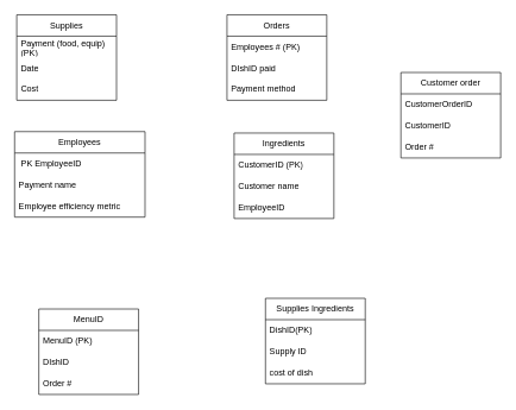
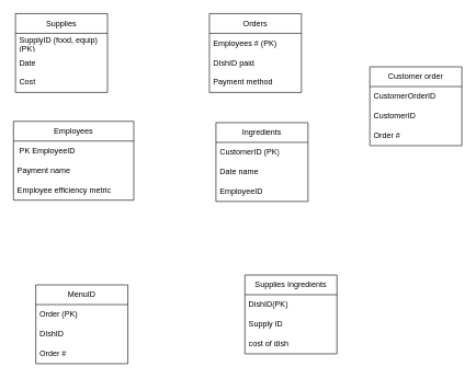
- <mxCell id="7" value="Payment (food, equip) (PK)" style="text;strokeColor=none;fillColor=none;align=left;verticalAlign=middle;spacingLeft=4;spacingRight=4;overflow=hidden;points=[[0,0.5],[1,0.5]];portConstraint=eastwest;rotatable=0;whiteSpace=wrap;html=1;" vertex="1" parent="6"><mxGeometry y="30" width="140" height="30" as="geometry" /></mxCell>
+ <mxCell id="7" value="SupplyID (food, equip) (PK)" style="text;strokeColor=none;fillColor=none;align=left;verticalAlign=middle;spacingLeft=4;spacingRight=4;overflow=hidden;points=[[0,0.5],[1,0.5]];portConstraint=eastwest;rotatable=0;whiteSpace=wrap;html=1;" vertex="1" parent="6"><mxGeometry y="30" width="140" height="30" as="geometry" /></mxCell>
- <mxCell id="4" value="Customer name" style="text;strokeColor=none;fillColor=none;align=left;verticalAlign=middle;spacingLeft=4;spacingRight=4;overflow=hidden;points=[[0,0.5],[1,0.5]];portConstraint=eastwest;rotatable=0;whiteSpace=wrap;html=1;" vertex="1" parent="2"><mxGeometry y="60" width="140" height="30" as="geometry" /></mxCell>
+ <mxCell id="4" value="Date name" style="text;strokeColor=none;fillColor=none;align=left;verticalAlign=middle;spacingLeft=4;spacingRight=4;overflow=hidden;points=[[0,0.5],[1,0.5]];portConstraint=eastwest;rotatable=0;whiteSpace=wrap;html=1;" vertex="1" parent="2"><mxGeometry y="60" width="140" height="30" as="geometry" /></mxCell>
- <mxCell id="19" value="MenuID (PK)&amp;nbsp; &amp;nbsp;" style="text;strokeColor=none;fillColor=none;align=left;verticalAlign=middle;spacingLeft=4;spacingRight=4;overflow=hidden;points=[[0,0.5],[1,0.5]];portConstraint=eastwest;rotatable=0;whiteSpace=wrap;html=1;" vertex="1" parent="18"><mxGeometry y="30" width="140" height="30" as="geometry" /></mxCell>
+ <mxCell id="19" value="Order (PK)&amp;nbsp; &amp;nbsp;" style="text;strokeColor=none;fillColor=none;align=left;verticalAlign=middle;spacingLeft=4;spacingRight=4;overflow=hidden;points=[[0,0.5],[1,0.5]];portConstraint=eastwest;rotatable=0;whiteSpace=wrap;html=1;" vertex="1" parent="18"><mxGeometry y="30" width="140" height="30" as="geometry" /></mxCell>
